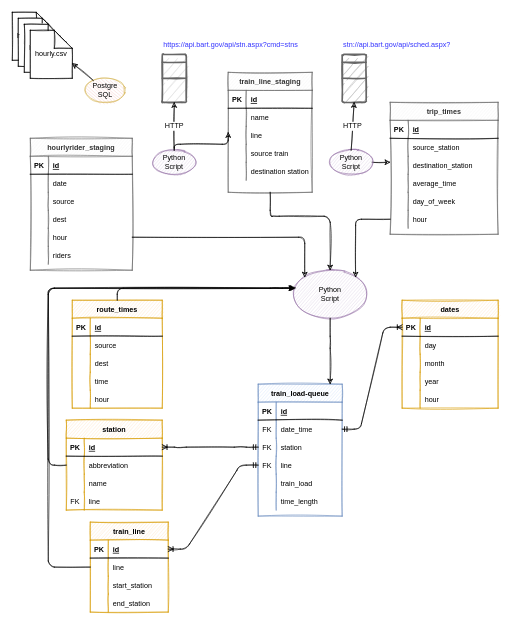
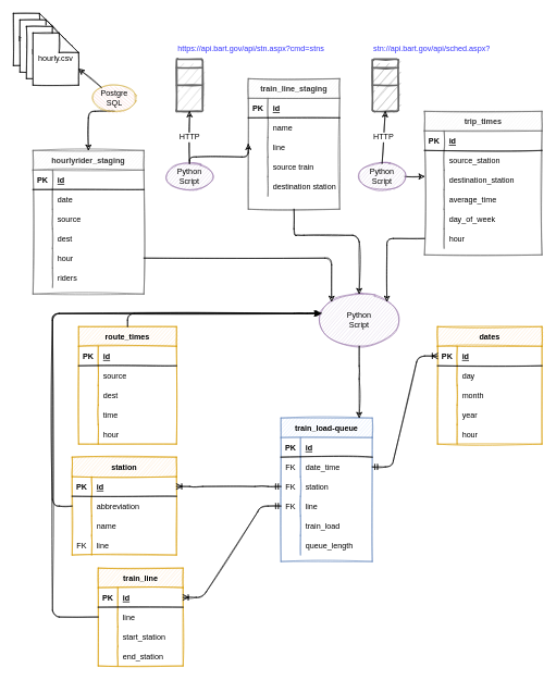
+ <mxCell id="123" value="" style="edgeStyle=segmentEdgeStyle;endArrow=classic;html=1;exitX=1;exitY=0.5;exitDx=0;exitDy=0;entryX=0.5;entryY=0;entryDx=0;entryDy=0;sketch=1;" parent="1" source="133" target="34" edge="1"><mxGeometry width="50" height="50" relative="1" as="geometry"><mxPoint x="160" y="360" as="sourcePoint" /><mxPoint x="210" y="310" as="targetPoint" /></mxGeometry></mxCell>
- <mxCell id="71" value="time_length" style="shape=partialRectangle;connectable=0;fillColor=none;top=0;left=0;bottom=0;right=0;align=left;spacingLeft=6;overflow=hidden;" parent="69" vertex="1"><mxGeometry x="30" width="110" height="30" as="geometry" /></mxCell>
+ <mxCell id="71" value="queue_length" style="shape=partialRectangle;connectable=0;fillColor=none;top=0;left=0;bottom=0;right=0;align=left;spacingLeft=6;overflow=hidden;" parent="69" vertex="1"><mxGeometry x="30" width="110" height="30" as="geometry" /></mxCell>
